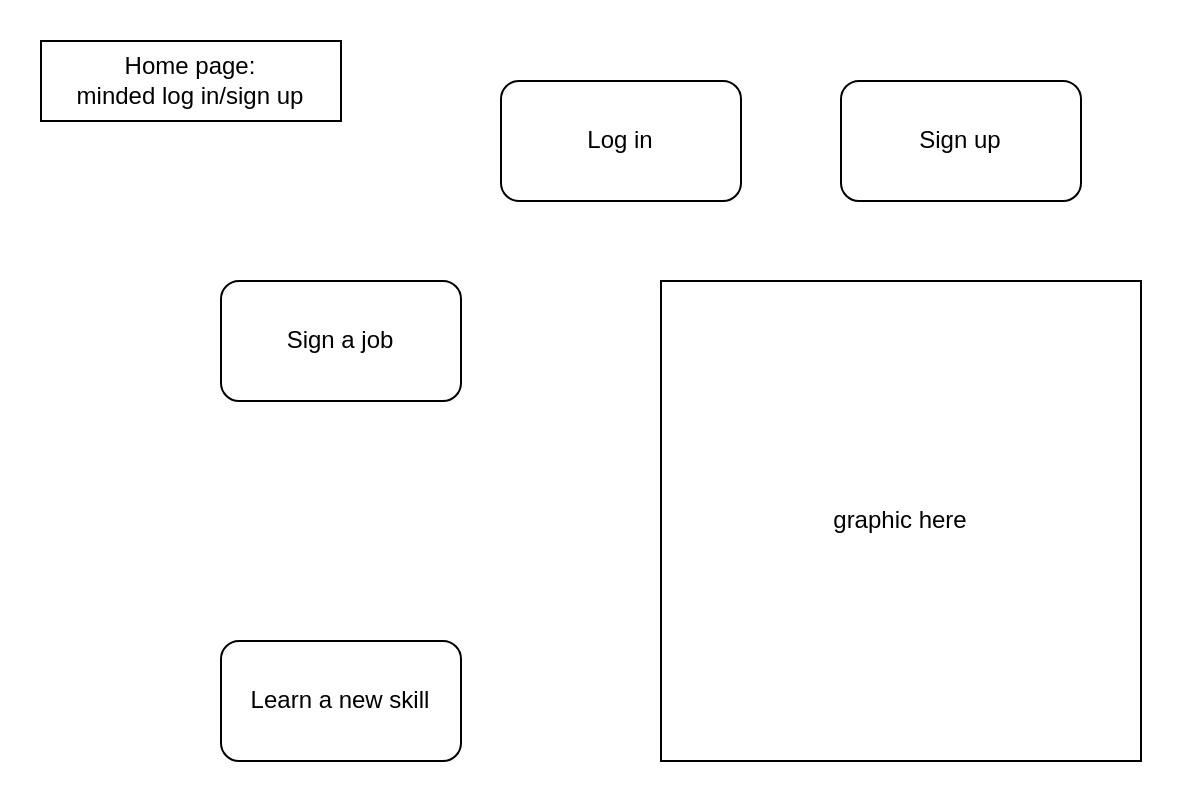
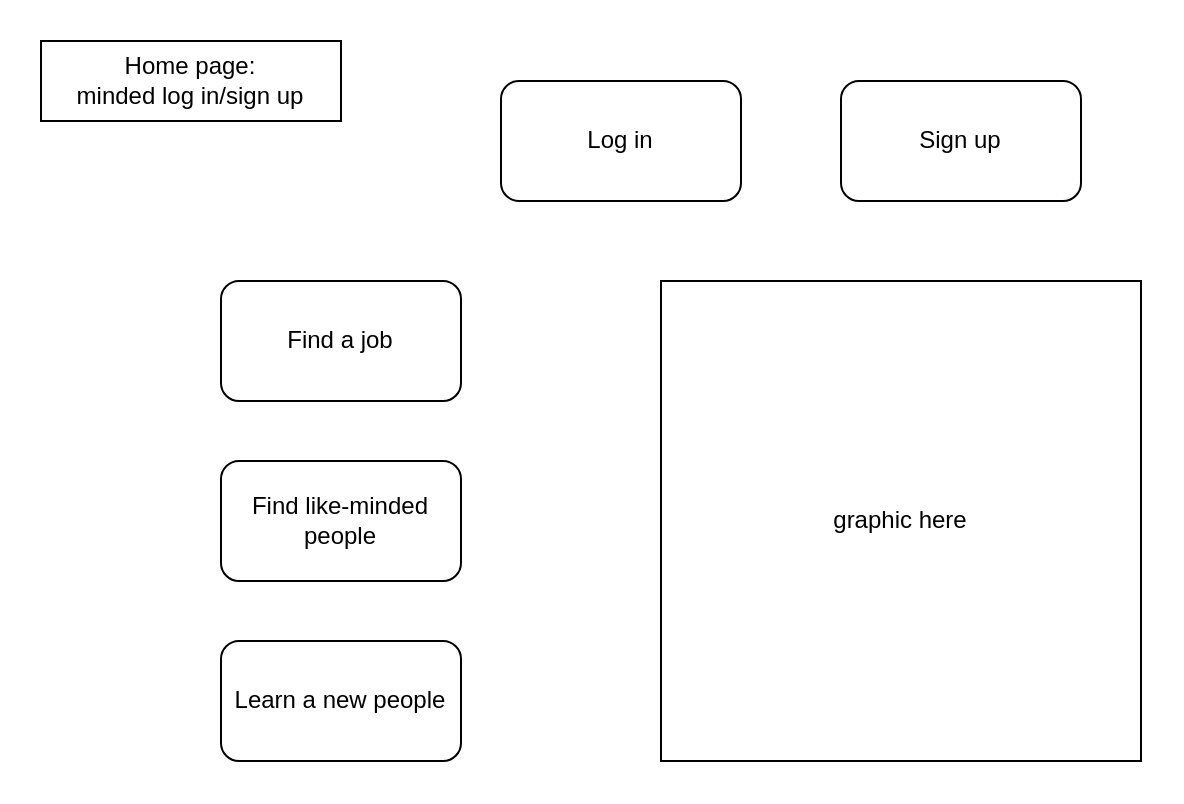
- <mxCell id="3" value="Sign a job" style="rounded=1;whiteSpace=wrap;html=1;" vertex="1" parent="1"><mxGeometry x="110" y="140" width="120" height="60" as="geometry" /></mxCell>
+ <mxCell id="3" value="Find a job" style="rounded=1;whiteSpace=wrap;html=1;" vertex="1" parent="1"><mxGeometry x="110" y="140" width="120" height="60" as="geometry" /></mxCell>
+ <mxCell id="4" value="Find like-minded people" style="rounded=1;whiteSpace=wrap;html=1;" vertex="1" parent="1"><mxGeometry x="110" y="230" width="120" height="60" as="geometry" /></mxCell>
- <mxCell id="5" value="Learn a new skill" style="rounded=1;whiteSpace=wrap;html=1;" vertex="1" parent="1"><mxGeometry x="110" y="320" width="120" height="60" as="geometry" /></mxCell>
+ <mxCell id="5" value="Learn a new people" style="rounded=1;whiteSpace=wrap;html=1;" vertex="1" parent="1"><mxGeometry x="110" y="320" width="120" height="60" as="geometry" /></mxCell>
